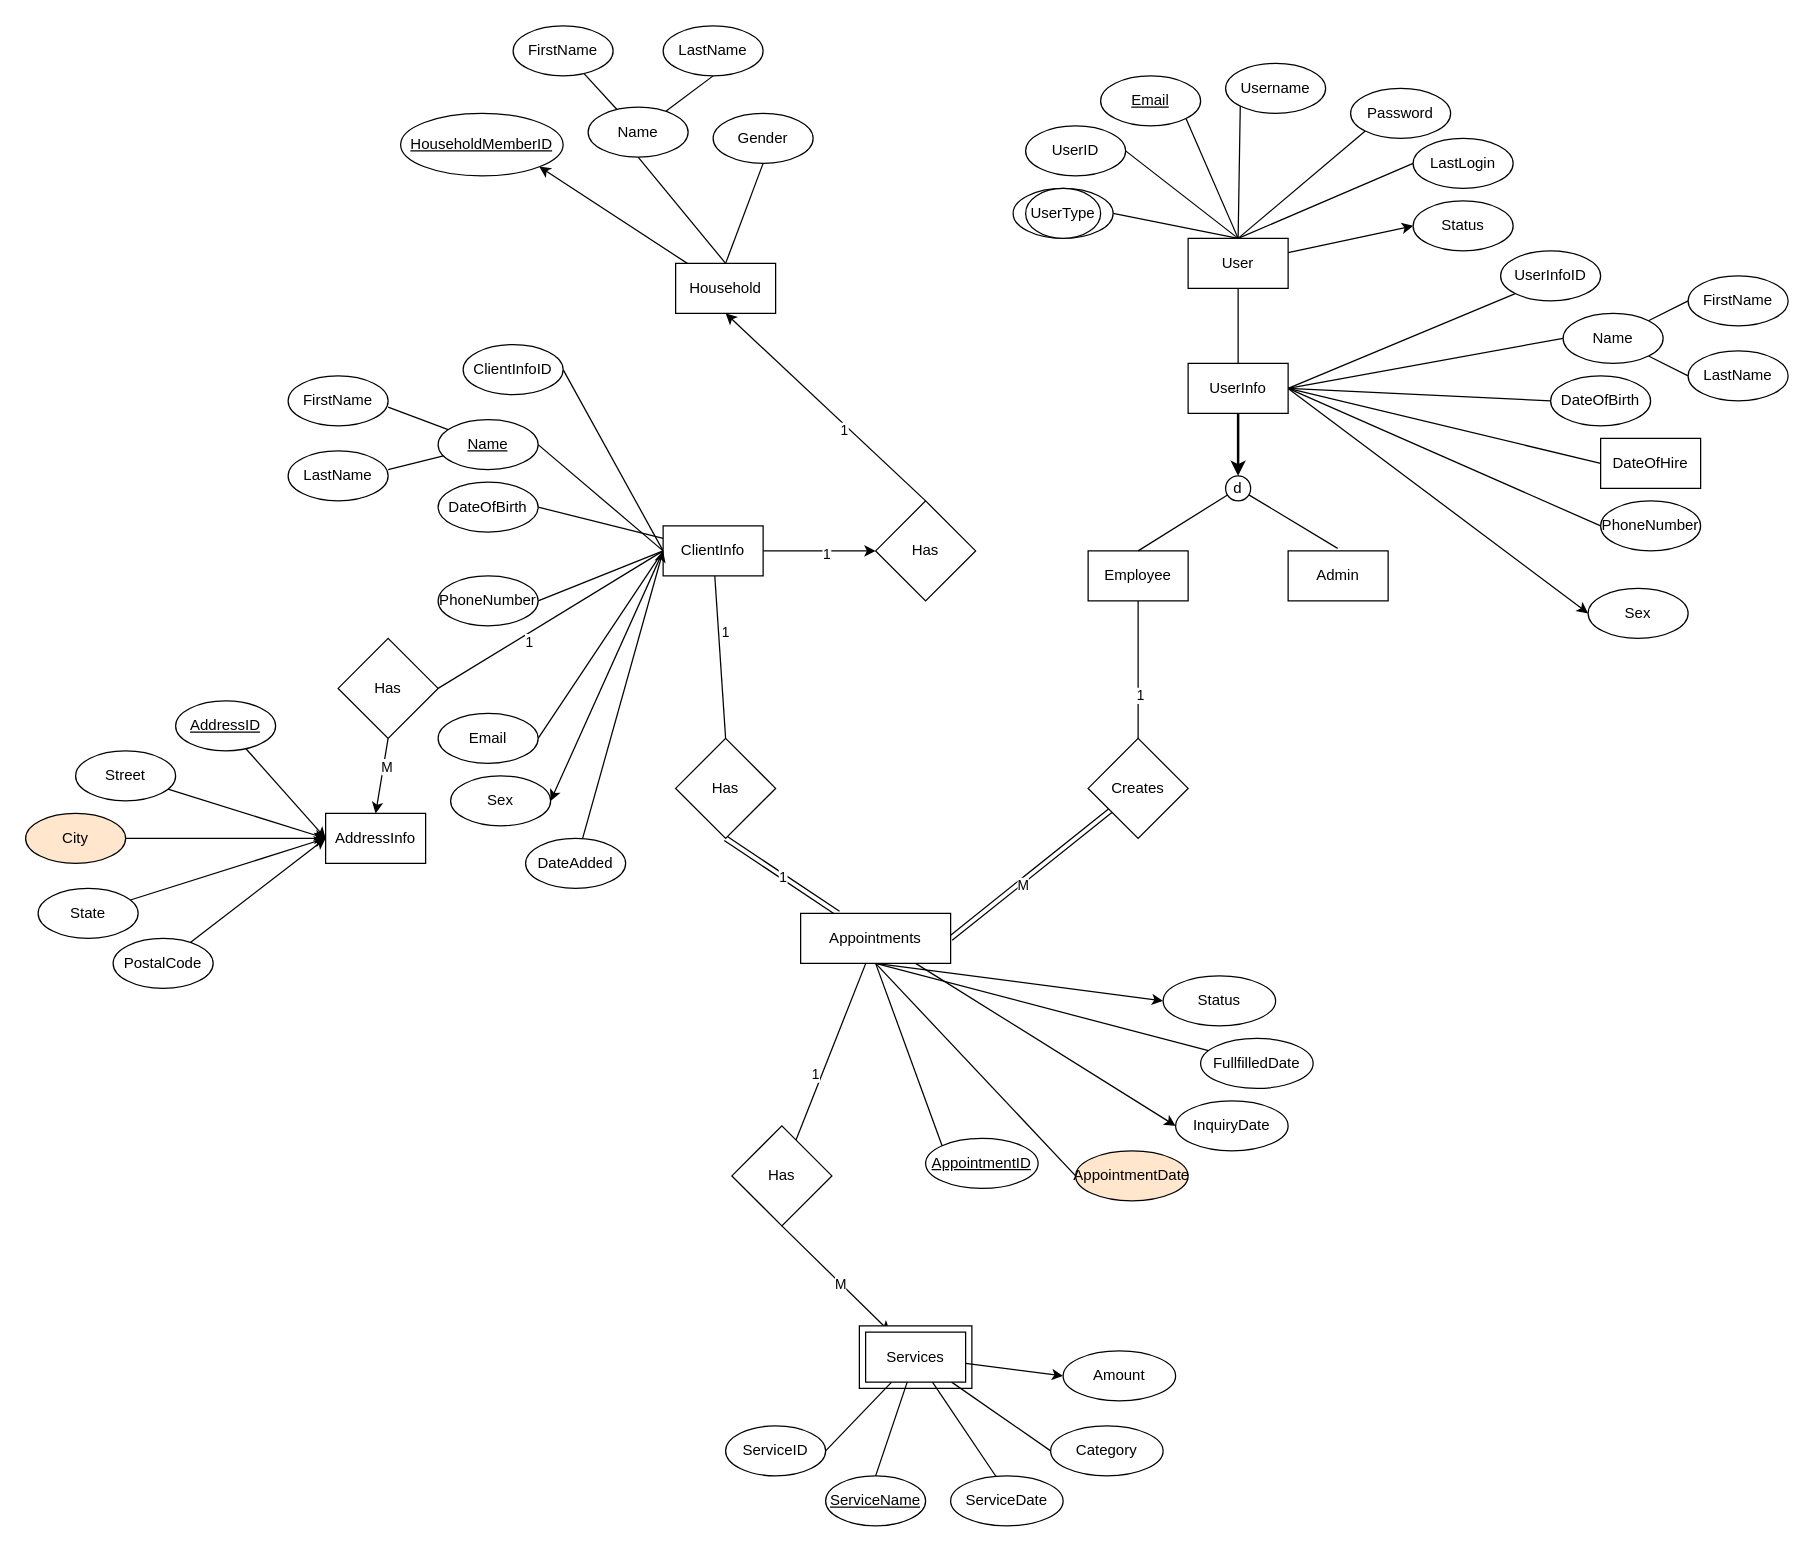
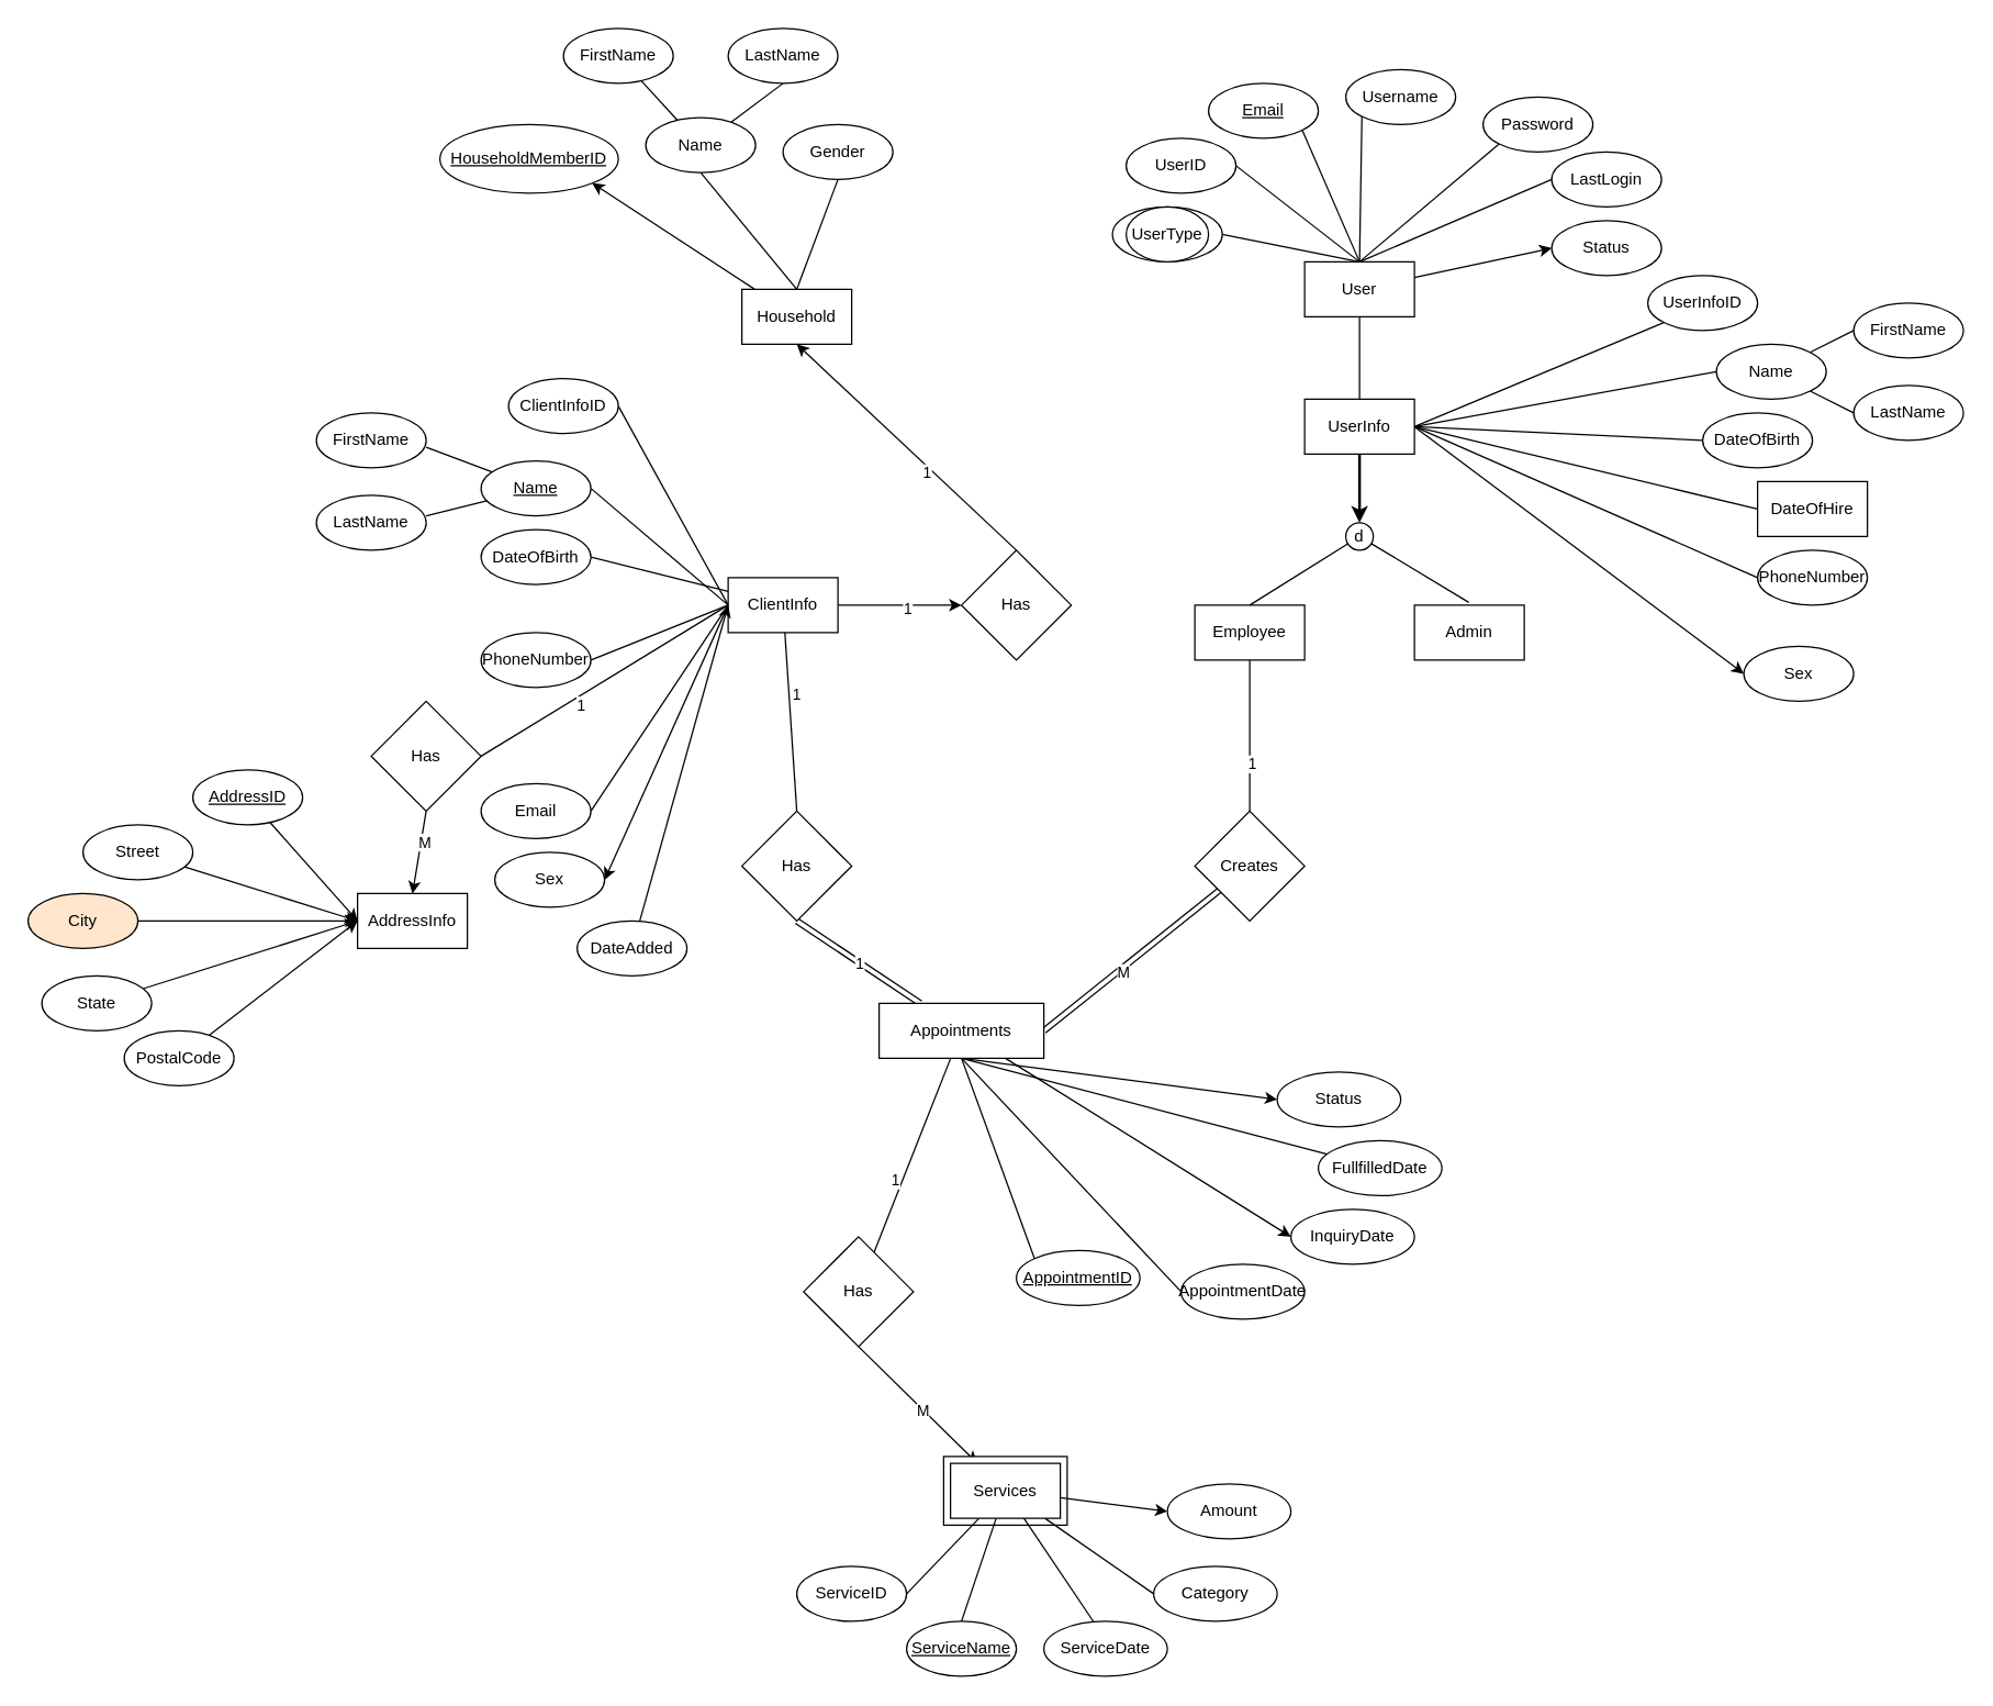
- <mxCell id="96" value="AppointmentDate" style="ellipse;whiteSpace=wrap;html=1;fillColor=#ffe6cc;" parent="1" vertex="1"><mxGeometry x="860" y="920" width="90" height="40" as="geometry" /></mxCell>
+ <mxCell id="96" value="AppointmentDate" style="ellipse;whiteSpace=wrap;html=1;" parent="1" vertex="1"><mxGeometry x="860" y="920" width="90" height="40" as="geometry" /></mxCell>
